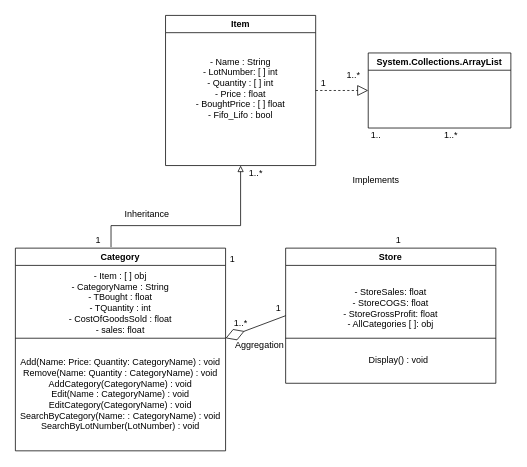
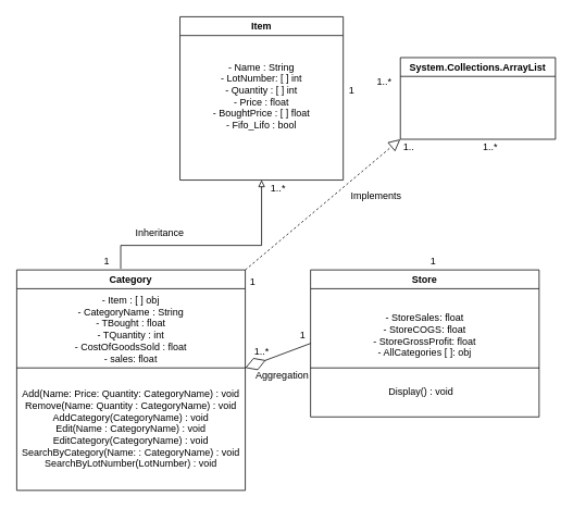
- <mxCell id="14" value="" style="endArrow=block;dashed=1;endFill=0;endSize=12;html=1;rounded=0;exitX=1;exitY=0.5;exitDx=0;exitDy=0;entryX=0;entryY=0.5;entryDx=0;entryDy=0;" parent="1" source="2" target="9" edge="1"><mxGeometry width="160" relative="1" as="geometry"><mxPoint x="430" y="230" as="sourcePoint" /><mxPoint x="590" y="230" as="targetPoint" /></mxGeometry></mxCell>
- <mxCell id="27" value="Implements" style="text;html=1;align=center;verticalAlign=middle;resizable=0;points=[];autosize=1;strokeColor=none;fillColor=none;" vertex="1" parent="1"><mxGeometry x="455" y="225" width="90" height="30" as="geometry" /></mxCell>
+ <mxCell id="27" value="Implements" style="text;html=1;align=center;verticalAlign=middle;resizable=0;points=[];autosize=1;strokeColor=none;fillColor=none;" vertex="1" parent="1"><mxGeometry x="415" y="225" width="90" height="30" as="geometry" /></mxCell>
+ <mxCell id="24" value="" style="endArrow=block;dashed=1;endFill=0;endSize=12;html=1;rounded=0;exitX=1;exitY=0;exitDx=0;exitDy=0;entryX=0;entryY=1;entryDx=0;entryDy=0;" edge="1" parent="1" source="4" target="9"><mxGeometry width="160" relative="1" as="geometry"><mxPoint x="200" y="250" as="sourcePoint" /><mxPoint x="360" y="250" as="targetPoint" /></mxGeometry></mxCell>
- <mxCell id="12" value="Display() : void" style="text;html=1;align=center;verticalAlign=middle;resizable=0;points=[];autosize=1;strokeColor=none;fillColor=none;" parent="10" vertex="1"><mxGeometry x="100" y="135" width="100" height="30" as="geometry" /></mxCell>
+ <mxCell id="12" value="Display() : void" style="text;html=1;align=center;verticalAlign=middle;resizable=0;points=[];autosize=1;strokeColor=none;fillColor=none;" parent="10" vertex="1"><mxGeometry x="85" y="135" width="100" height="30" as="geometry" /></mxCell>
